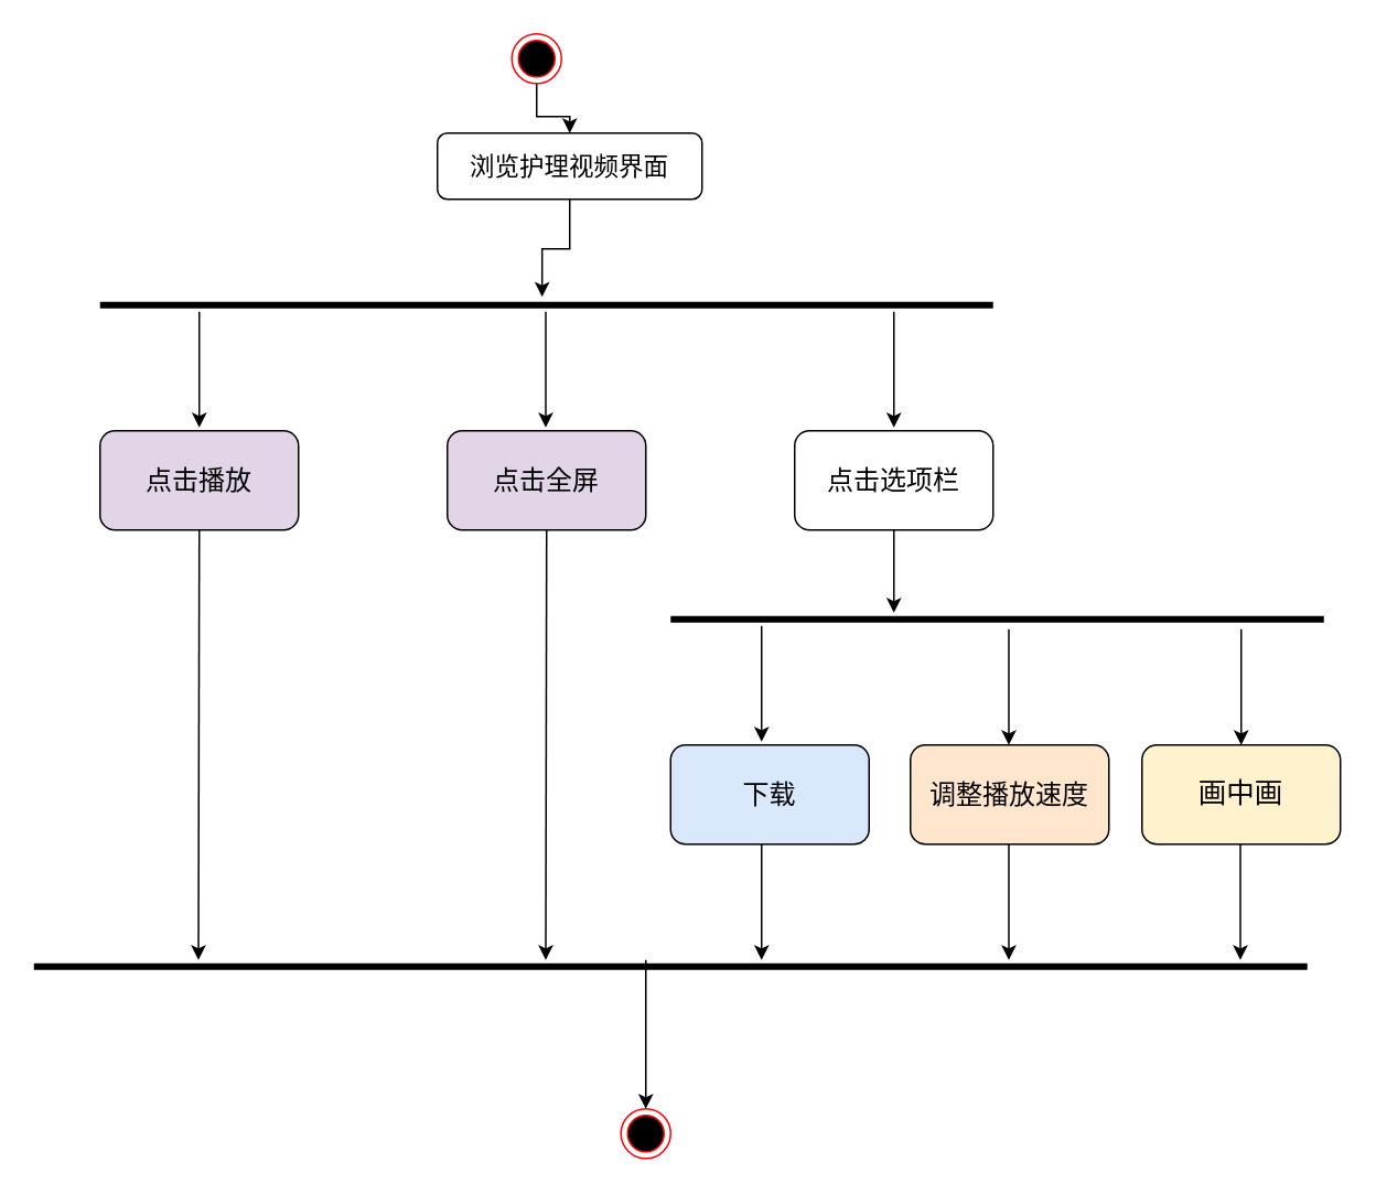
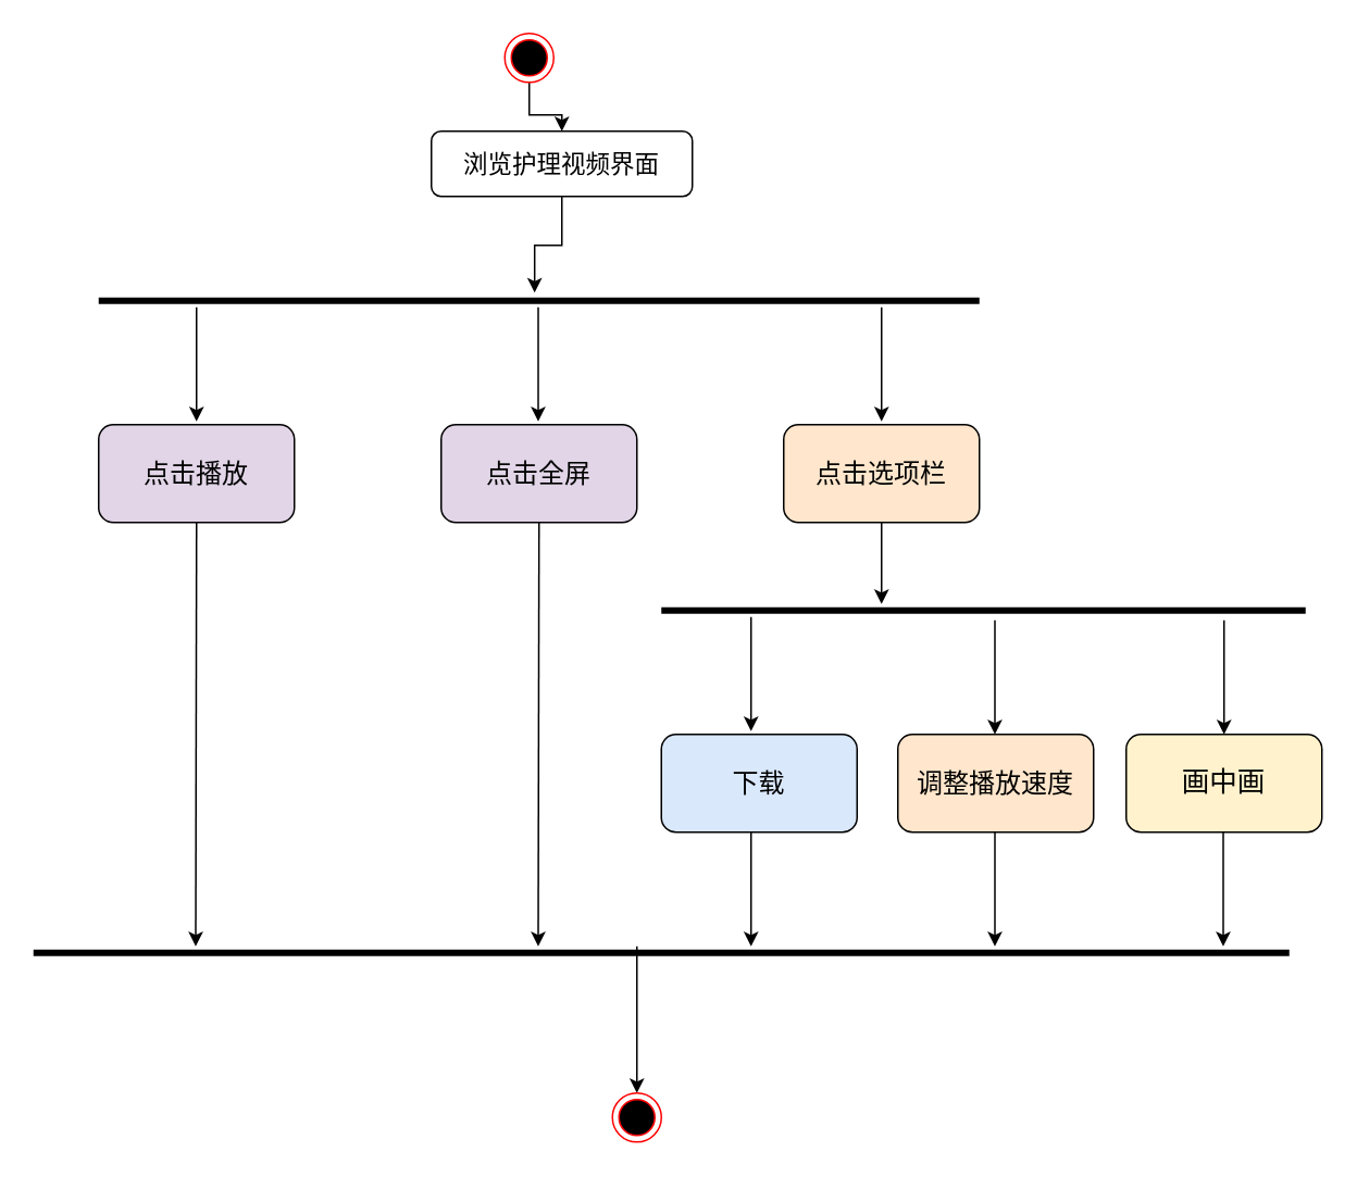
- <mxCell id="13" value="&lt;font style=&quot;font-size: 16px;&quot;&gt;点击选项栏&lt;/font&gt;" style="rounded=1;whiteSpace=wrap;html=1;" parent="1" vertex="1"><mxGeometry x="480" y="260" width="120" height="60" as="geometry" /></mxCell>
+ <mxCell id="13" value="&lt;font style=&quot;font-size: 16px;&quot;&gt;点击选项栏&lt;/font&gt;" style="rounded=1;whiteSpace=wrap;html=1;fillColor=#ffe6cc;" parent="1" vertex="1"><mxGeometry x="480" y="260" width="120" height="60" as="geometry" /></mxCell>
